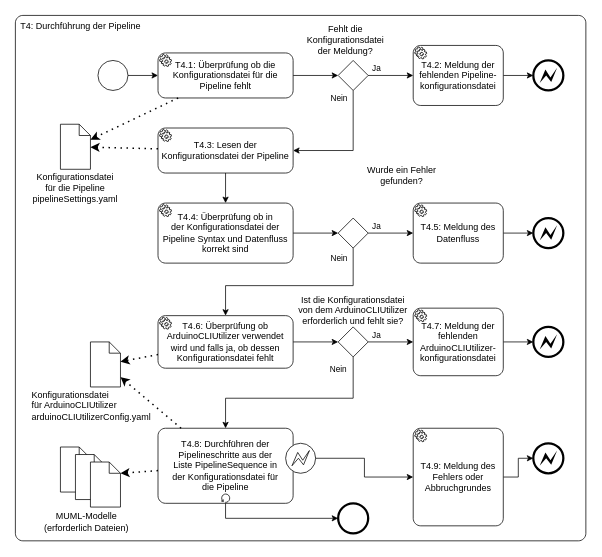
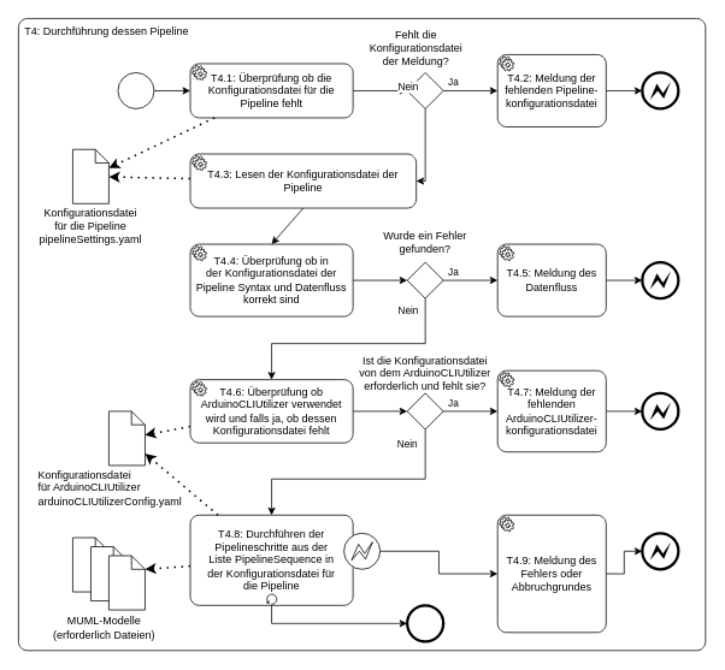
- <mxCell id="2" value="T4: Durchführung der Pipeline" style="points=[[0.25,0,0],[0.5,0,0],[0.75,0,0],[1,0.25,0],[1,0.5,0],[1,0.75,0],[0.75,1,0],[0.5,1,0],[0.25,1,0],[0,0.75,0],[0,0.5,0],[0,0.25,0]];shape=mxgraph.bpmn.task;whiteSpace=wrap;rectStyle=rounded;size=10;html=1;container=1;expand=0;collapsible=0;taskMarker=abstract;strokeColor=default;align=left;verticalAlign=top;spacingLeft=5;fontFamily=Helvetica;fontSize=12;fontColor=default;fillColor=default;" parent="1" vertex="1"><mxGeometry x="20" y="20" width="760" height="700" as="geometry" /></mxCell>
+ <mxCell id="2" value="T4: Durchführung dessen Pipeline" style="points=[[0.25,0,0],[0.5,0,0],[0.75,0,0],[1,0.25,0],[1,0.5,0],[1,0.75,0],[0.75,1,0],[0.5,1,0],[0.25,1,0],[0,0.75,0],[0,0.5,0],[0,0.25,0]];shape=mxgraph.bpmn.task;whiteSpace=wrap;rectStyle=rounded;size=10;html=1;container=1;expand=0;collapsible=0;taskMarker=abstract;strokeColor=default;align=left;verticalAlign=top;spacingLeft=5;fontFamily=Helvetica;fontSize=12;fontColor=default;fillColor=default;" parent="1" vertex="1"><mxGeometry x="20" y="20" width="760" height="700" as="geometry" /></mxCell>
- <mxCell id="42" value="T4.3: Lesen der Konfigurationsdatei der Pipeline" style="points=[[0.25,0,0],[0.5,0,0],[0.75,0,0],[1,0.25,0],[1,0.5,0],[1,0.75,0],[0.75,1,0],[0.5,1,0],[0.25,1,0],[0,0.75,0],[0,0.5,0],[0,0.25,0]];shape=mxgraph.bpmn.task;whiteSpace=wrap;rectStyle=rounded;size=10;html=1;container=1;expand=0;collapsible=0;taskMarker=service;" parent="1" vertex="1"><mxGeometry x="210" y="170" width="180" height="60" as="geometry" /></mxCell>
+ <mxCell id="42" value="T4.3: Lesen der Konfigurationsdatei der Pipeline" style="points=[[0.25,0,0],[0.5,0,0],[0.75,0,0],[1,0.25,0],[1,0.5,0],[1,0.75,0],[0.75,1,0],[0.5,1,0],[0.25,1,0],[0,0.75,0],[0,0.5,0],[0,0.25,0]];shape=mxgraph.bpmn.task;whiteSpace=wrap;rectStyle=rounded;size=10;html=1;container=1;expand=0;collapsible=0;taskMarker=service;" parent="1" vertex="1"><mxGeometry x="210" y="170" width="250" height="60" as="geometry" /></mxCell>
- <mxCell id="22" value="Wurde ein Fehler gefunden?" style="text;html=1;align=center;verticalAlign=middle;whiteSpace=wrap;rounded=0;" parent="1" vertex="1"><mxGeometry x="475" y="215" width="120" height="35" as="geometry" /></mxCell>
+ <mxCell id="22" value="Wurde ein Fehler gefunden?" style="text;html=1;align=center;verticalAlign=middle;whiteSpace=wrap;rounded=0;" parent="1" vertex="1"><mxGeometry x="410" y="250" width="120" height="35" as="geometry" /></mxCell>
